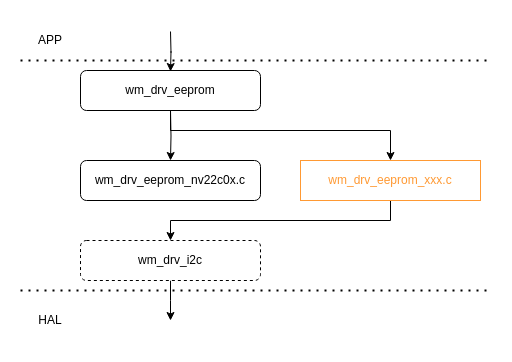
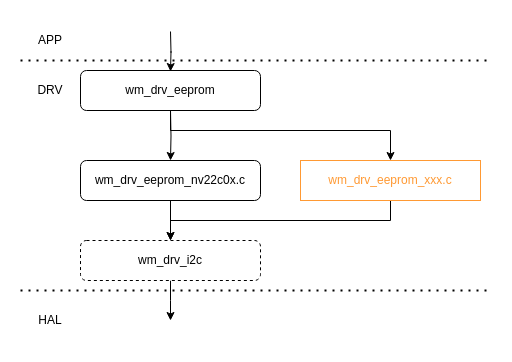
+ <mxCell id="14" value="DRV" style="rounded=1;whiteSpace=wrap;html=1;fontSize=12;glass=0;strokeWidth=1;shadow=0;fillColor=none;strokeColor=none;" vertex="1" parent="1"><mxGeometry x="20" y="70" width="60" height="40" as="geometry" /></mxCell>
+ <mxCell id="5" style="edgeStyle=orthogonalEdgeStyle;rounded=0;orthogonalLoop=1;jettySize=auto;html=1;entryX=0.5;entryY=0;entryDx=0;entryDy=0;" edge="1" parent="1" source="6" target="10"><mxGeometry relative="1" as="geometry" /></mxCell>
